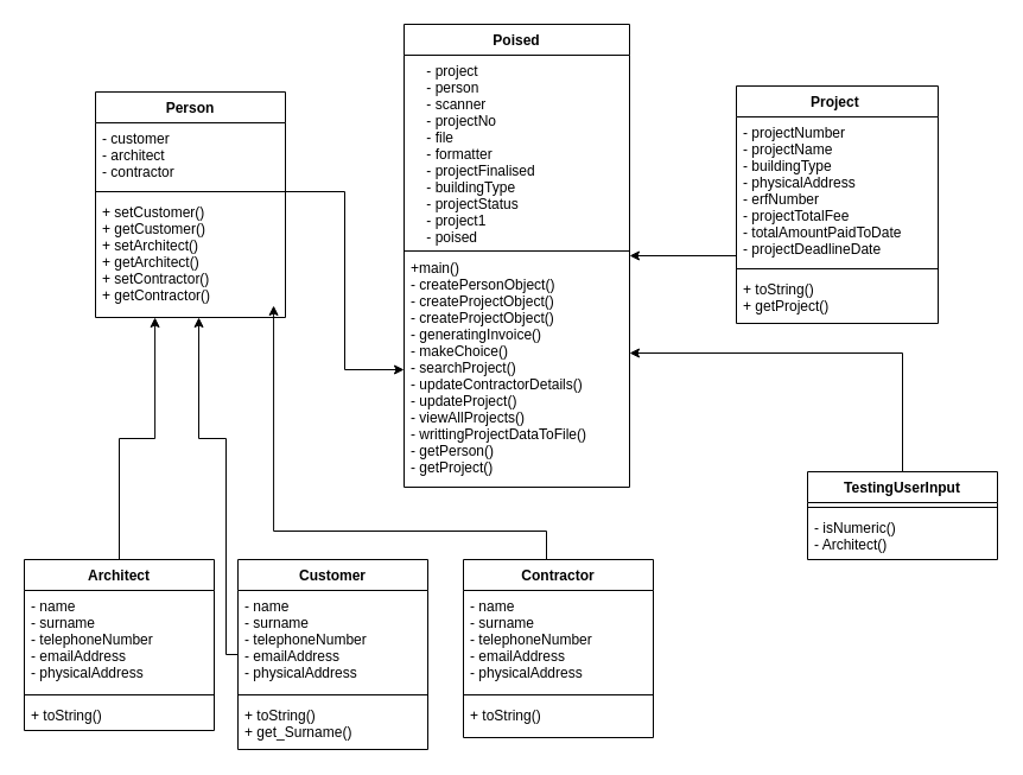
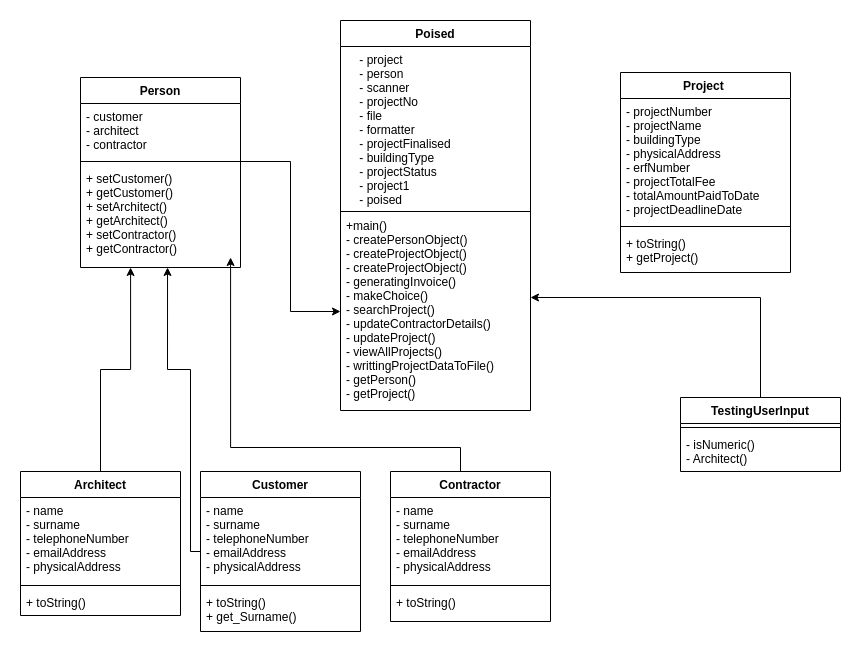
- <mxCell id="21" style="edgeStyle=orthogonalEdgeStyle;rounded=0;orthogonalLoop=1;jettySize=auto;html=1;entryX=1;entryY=0.5;entryDx=0;entryDy=0;" parent="1" source="22" target="7" edge="1"><mxGeometry relative="1" as="geometry"><Array as="points"><mxPoint x="730" y="127" /></Array></mxGeometry></mxCell>
